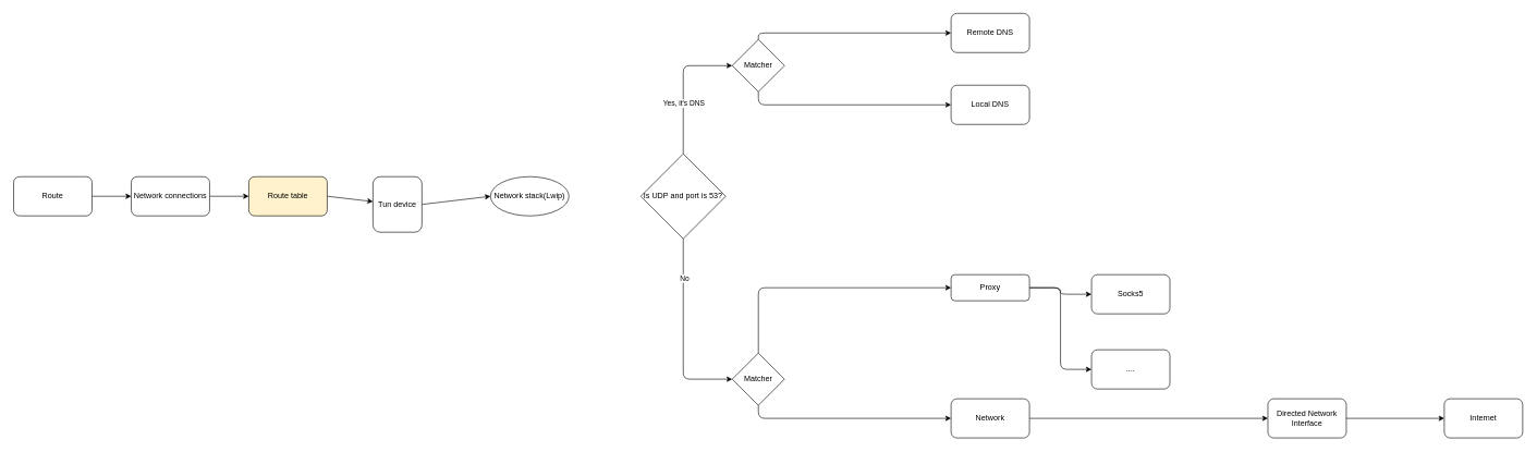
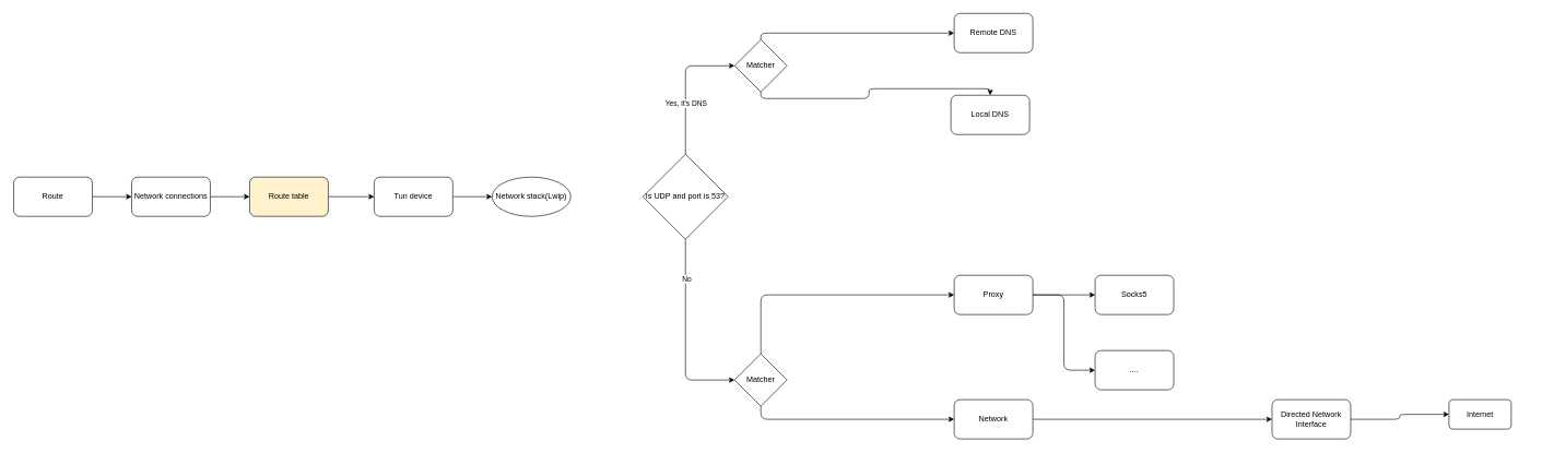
- <mxCell id="15" value="Local DNS" style="rounded=1;whiteSpace=wrap;html=1;" parent="1" vertex="1"><mxGeometry x="1455" y="130" width="120" height="60" as="geometry" /></mxCell>
+ <mxCell id="15" value="Local DNS" style="rounded=1;whiteSpace=wrap;html=1;" parent="1" vertex="1"><mxGeometry x="1450" y="145" width="120" height="60" as="geometry" /></mxCell>
- <mxCell id="7" value="Tun device" style="rounded=1;whiteSpace=wrap;html=1;" parent="1" vertex="1"><mxGeometry x="570" y="270" width="75" height="85" as="geometry" /></mxCell>
+ <mxCell id="7" value="Tun device" style="rounded=1;whiteSpace=wrap;html=1;" parent="1" vertex="1"><mxGeometry x="570" y="270" width="120" height="60" as="geometry" /></mxCell>
- <mxCell id="21" value="Proxy" style="rounded=1;whiteSpace=wrap;html=1;" parent="1" vertex="1"><mxGeometry x="1455" y="420" width="120" height="40" as="geometry" /></mxCell>
+ <mxCell id="21" value="Proxy" style="rounded=1;whiteSpace=wrap;html=1;" parent="1" vertex="1"><mxGeometry x="1455" y="420" width="120" height="60" as="geometry" /></mxCell>
- <mxCell id="30" value="Internet" style="rounded=1;whiteSpace=wrap;html=1;" parent="1" vertex="1"><mxGeometry x="2210" y="610" width="120" height="60" as="geometry" /></mxCell>
+ <mxCell id="30" value="Internet" style="rounded=1;whiteSpace=wrap;html=1;" parent="1" vertex="1"><mxGeometry x="2210" y="610" width="95" height="45" as="geometry" /></mxCell>
